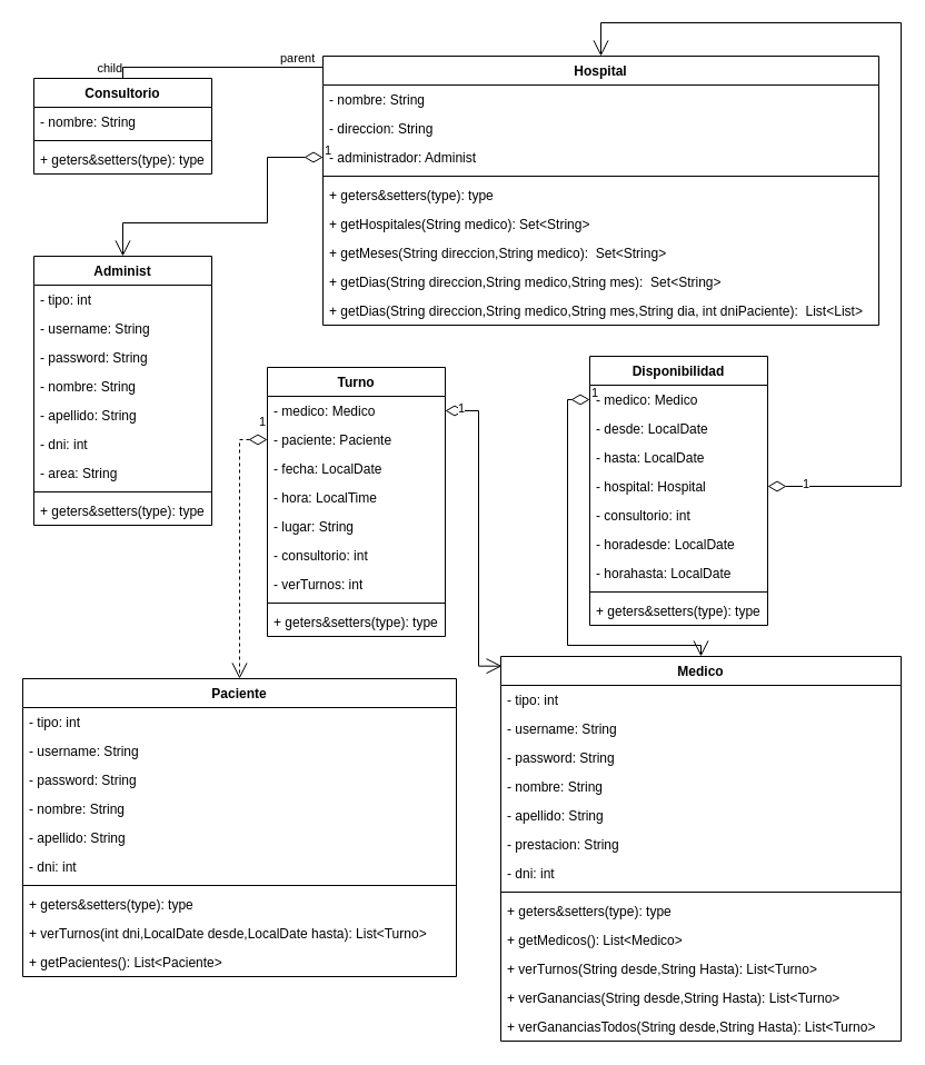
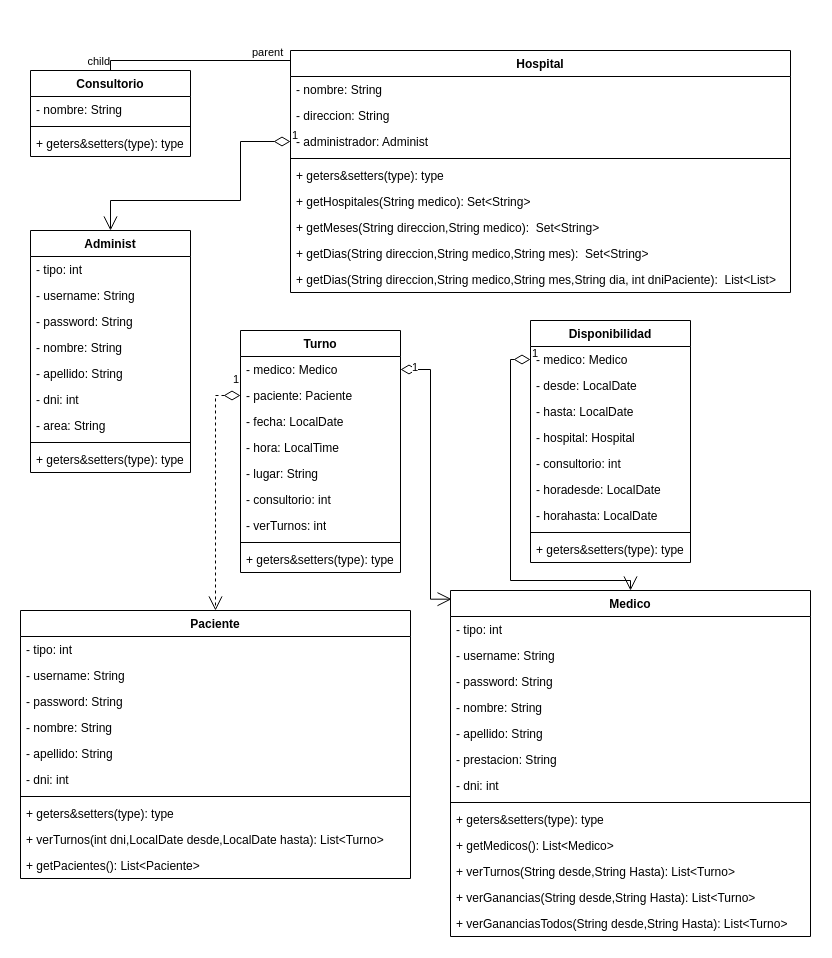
- <mxCell id="40" value="1" style="endArrow=open;html=1;endSize=12;startArrow=diamondThin;startSize=14;startFill=0;edgeStyle=orthogonalEdgeStyle;align=left;verticalAlign=bottom;rounded=0;entryX=0.5;entryY=0;entryDx=0;entryDy=0;" edge="1" parent="1" source="34" target="16"><mxGeometry x="-0.928" y="-7" relative="1" as="geometry"><mxPoint x="880" y="220" as="sourcePoint" /><mxPoint x="530" y="300" as="targetPoint" /><Array as="points"><mxPoint x="810" y="437" /><mxPoint x="810" y="20" /><mxPoint x="540" y="20" /></Array><mxPoint as="offset" /></mxGeometry></mxCell>
